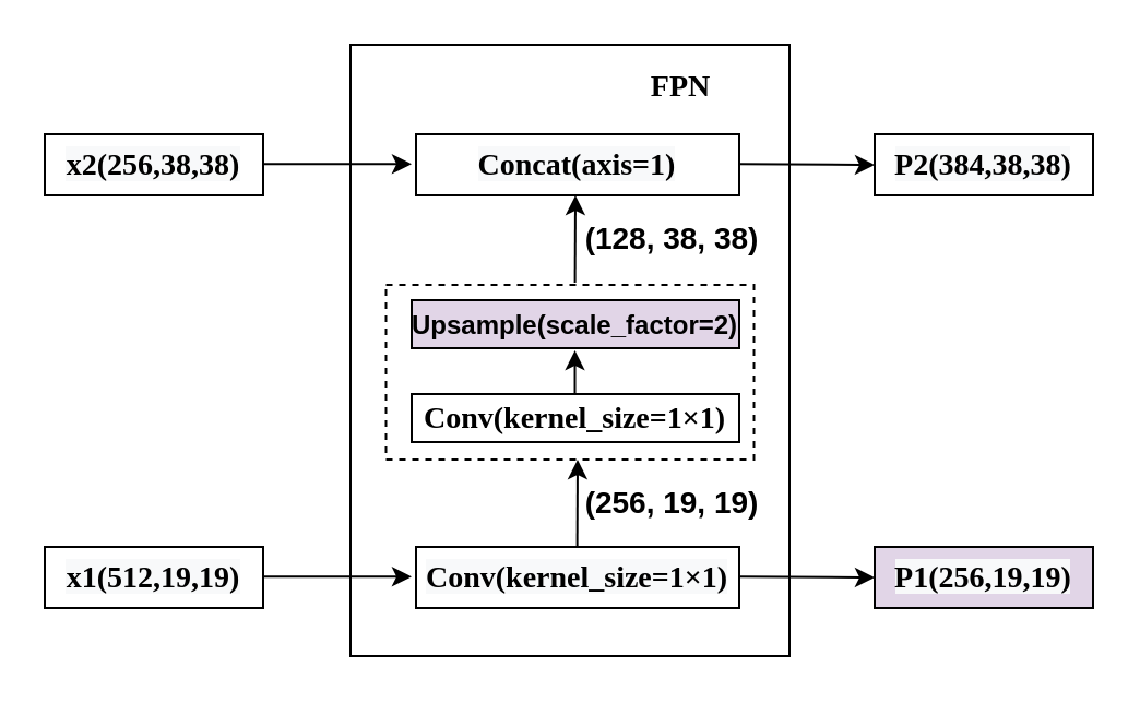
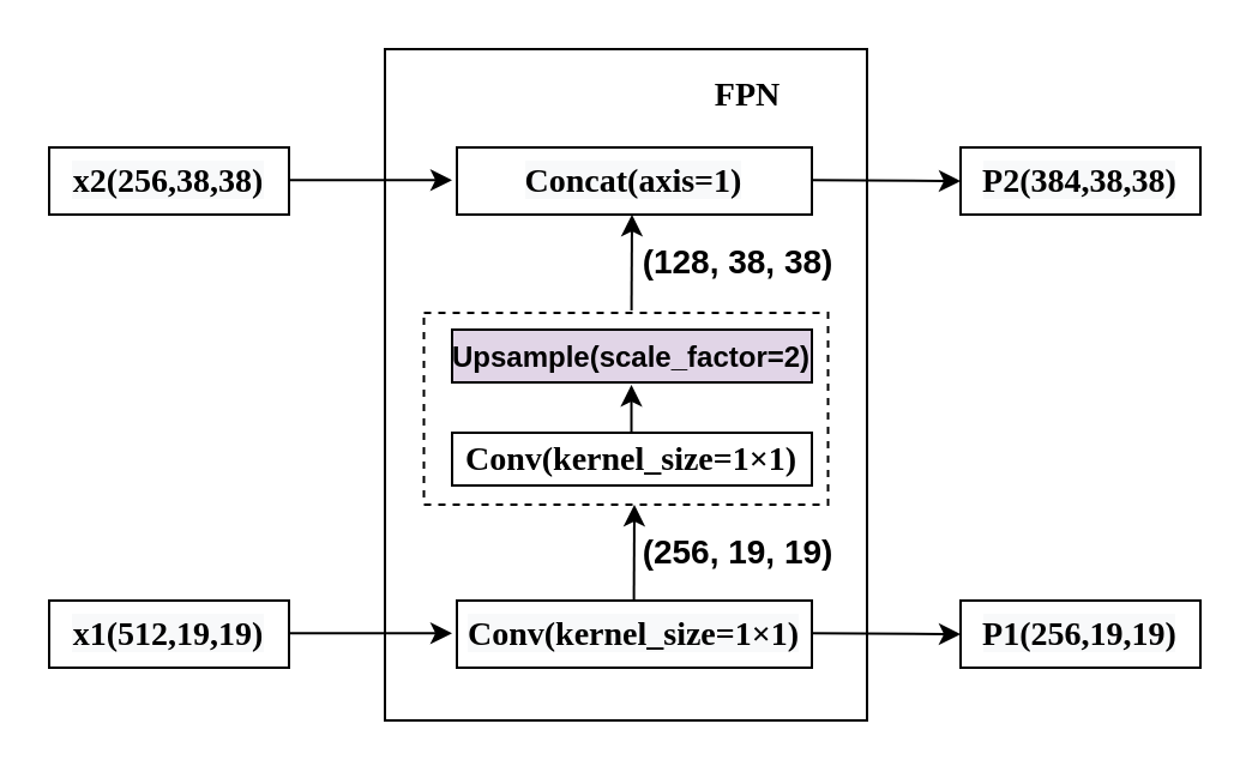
- <mxCell id="20" value="&lt;span style=&quot;color: rgb(0, 0, 0); font-style: normal; letter-spacing: normal; text-align: center; text-indent: 0px; text-transform: none; word-spacing: 0px; background-color: rgb(248, 249, 250); display: inline; float: none; font-size: 14px;&quot;&gt;&lt;font style=&quot;font-size: 14px;&quot; face=&quot;Times New Roman&quot;&gt;P1(256,19,19)&lt;/font&gt;&lt;/span&gt;" style="rounded=0;whiteSpace=wrap;html=1;strokeWidth=1;fontSize=14;fontStyle=1;fillColor=#e1d5e7;" parent="1" vertex="1"><mxGeometry x="400" y="250" width="100" height="28" as="geometry" /></mxCell>
+ <mxCell id="20" value="&lt;span style=&quot;color: rgb(0, 0, 0); font-style: normal; letter-spacing: normal; text-align: center; text-indent: 0px; text-transform: none; word-spacing: 0px; background-color: rgb(248, 249, 250); display: inline; float: none; font-size: 14px;&quot;&gt;&lt;font style=&quot;font-size: 14px;&quot; face=&quot;Times New Roman&quot;&gt;P1(256,19,19)&lt;/font&gt;&lt;/span&gt;" style="rounded=0;whiteSpace=wrap;html=1;strokeWidth=1;fontSize=14;fontStyle=1" parent="1" vertex="1"><mxGeometry x="400" y="250" width="100" height="28" as="geometry" /></mxCell>
